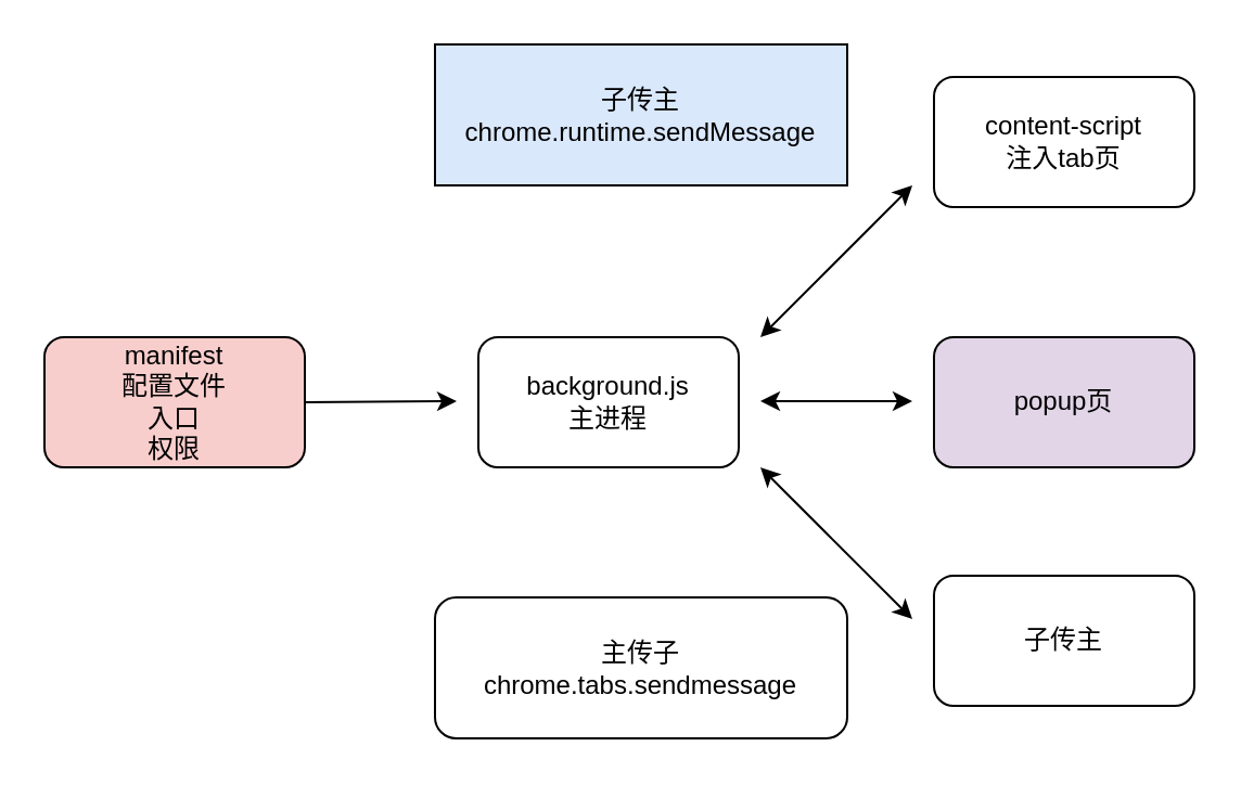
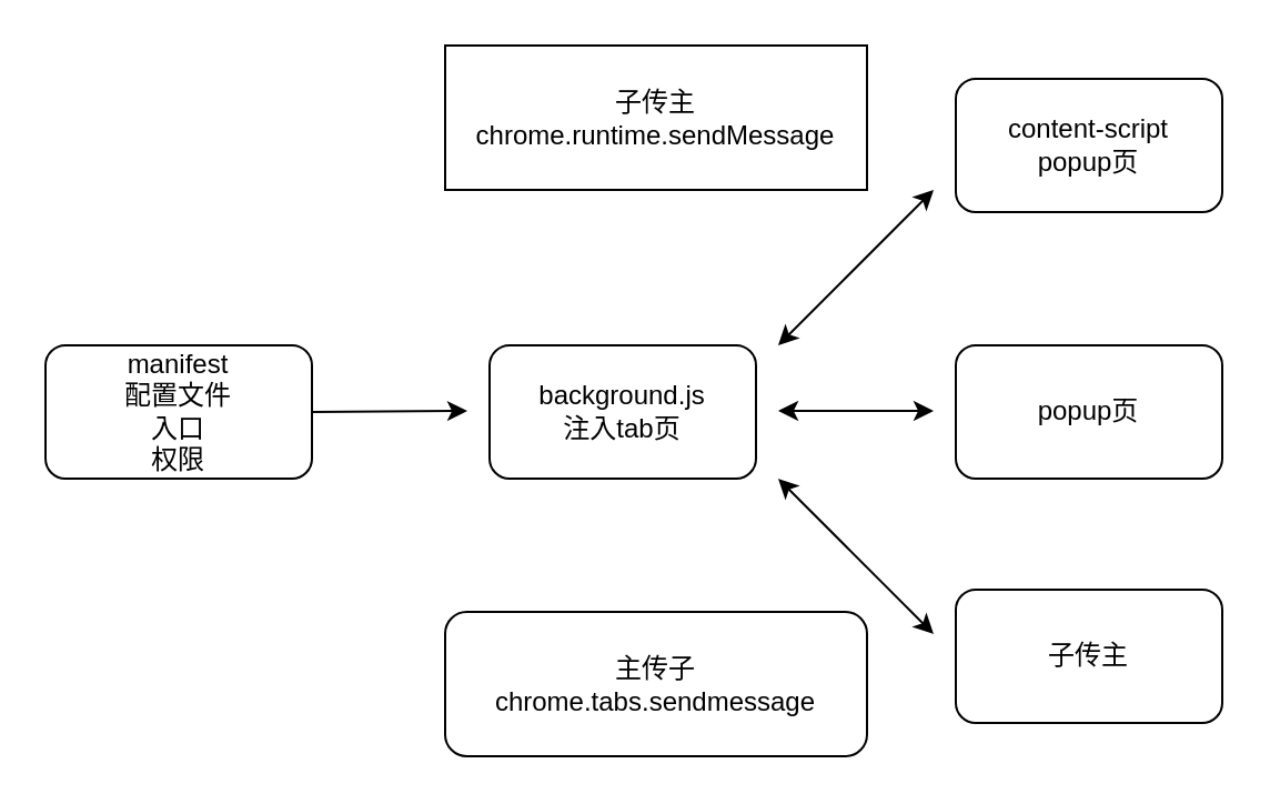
- <mxCell id="11" value="子传主&lt;br&gt;chrome.runtime.sendMessage" style="rounded=0;whiteSpace=wrap;html=1;fillColor=#dae8fc;" vertex="1" parent="1"><mxGeometry x="200" y="20" width="190" height="65" as="geometry" /></mxCell>
+ <mxCell id="11" value="子传主&lt;br&gt;chrome.runtime.sendMessage" style="rounded=0;whiteSpace=wrap;html=1;" vertex="1" parent="1"><mxGeometry x="200" y="20" width="190" height="65" as="geometry" /></mxCell>
- <mxCell id="3" value="content-script&lt;br&gt;注入tab页" style="rounded=1;whiteSpace=wrap;html=1;" vertex="1" parent="1"><mxGeometry x="430" y="35" width="120" height="60" as="geometry" /></mxCell>
+ <mxCell id="3" value="content-script&lt;br&gt;popup页" style="rounded=1;whiteSpace=wrap;html=1;" vertex="1" parent="1"><mxGeometry x="430" y="35" width="120" height="60" as="geometry" /></mxCell>
- <mxCell id="6" value="manifest&lt;br&gt;配置文件&lt;br&gt;入口&lt;br&gt;权限" style="rounded=1;whiteSpace=wrap;html=1;fillColor=#f8cecc;" vertex="1" parent="1"><mxGeometry x="20" y="155" width="120" height="60" as="geometry" /></mxCell>
+ <mxCell id="6" value="manifest&lt;br&gt;配置文件&lt;br&gt;入口&lt;br&gt;权限" style="rounded=1;whiteSpace=wrap;html=1;" vertex="1" parent="1"><mxGeometry x="20" y="155" width="120" height="60" as="geometry" /></mxCell>
- <mxCell id="2" value="background.js&lt;br&gt;主进程" style="rounded=1;whiteSpace=wrap;html=1;" vertex="1" parent="1"><mxGeometry x="220" y="155" width="120" height="60" as="geometry" /></mxCell>
+ <mxCell id="2" value="background.js&lt;br&gt;注入tab页" style="rounded=1;whiteSpace=wrap;html=1;" vertex="1" parent="1"><mxGeometry x="220" y="155" width="120" height="60" as="geometry" /></mxCell>
- <mxCell id="4" value="popup页" style="rounded=1;whiteSpace=wrap;html=1;fillColor=#e1d5e7;" vertex="1" parent="1"><mxGeometry x="430" y="155" width="120" height="60" as="geometry" /></mxCell>
+ <mxCell id="4" value="popup页" style="rounded=1;whiteSpace=wrap;html=1;" vertex="1" parent="1"><mxGeometry x="430" y="155" width="120" height="60" as="geometry" /></mxCell>
